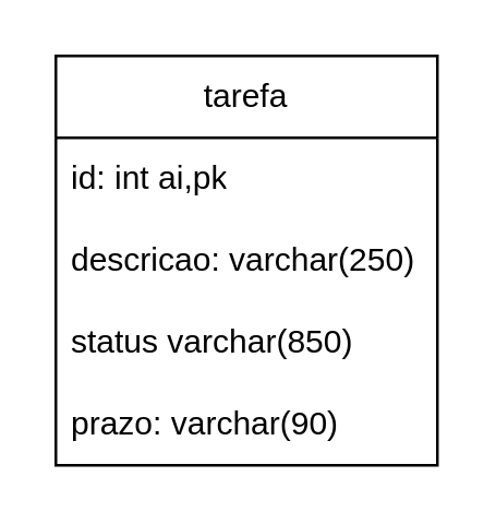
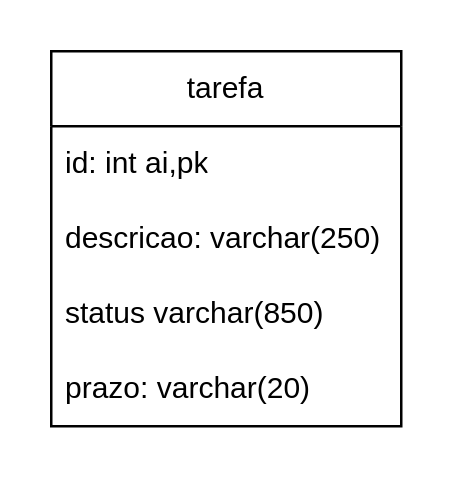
- <mxCell id="6" value="prazo: varchar(90)" style="text;strokeColor=none;fillColor=none;align=left;verticalAlign=middle;spacingLeft=4;spacingRight=4;overflow=hidden;points=[[0,0.5],[1,0.5]];portConstraint=eastwest;rotatable=0;whiteSpace=wrap;html=1;" vertex="1" parent="2"><mxGeometry y="120" width="140" height="30" as="geometry" /></mxCell>
+ <mxCell id="6" value="prazo: varchar(20)" style="text;strokeColor=none;fillColor=none;align=left;verticalAlign=middle;spacingLeft=4;spacingRight=4;overflow=hidden;points=[[0,0.5],[1,0.5]];portConstraint=eastwest;rotatable=0;whiteSpace=wrap;html=1;" vertex="1" parent="2"><mxGeometry y="120" width="140" height="30" as="geometry" /></mxCell>
